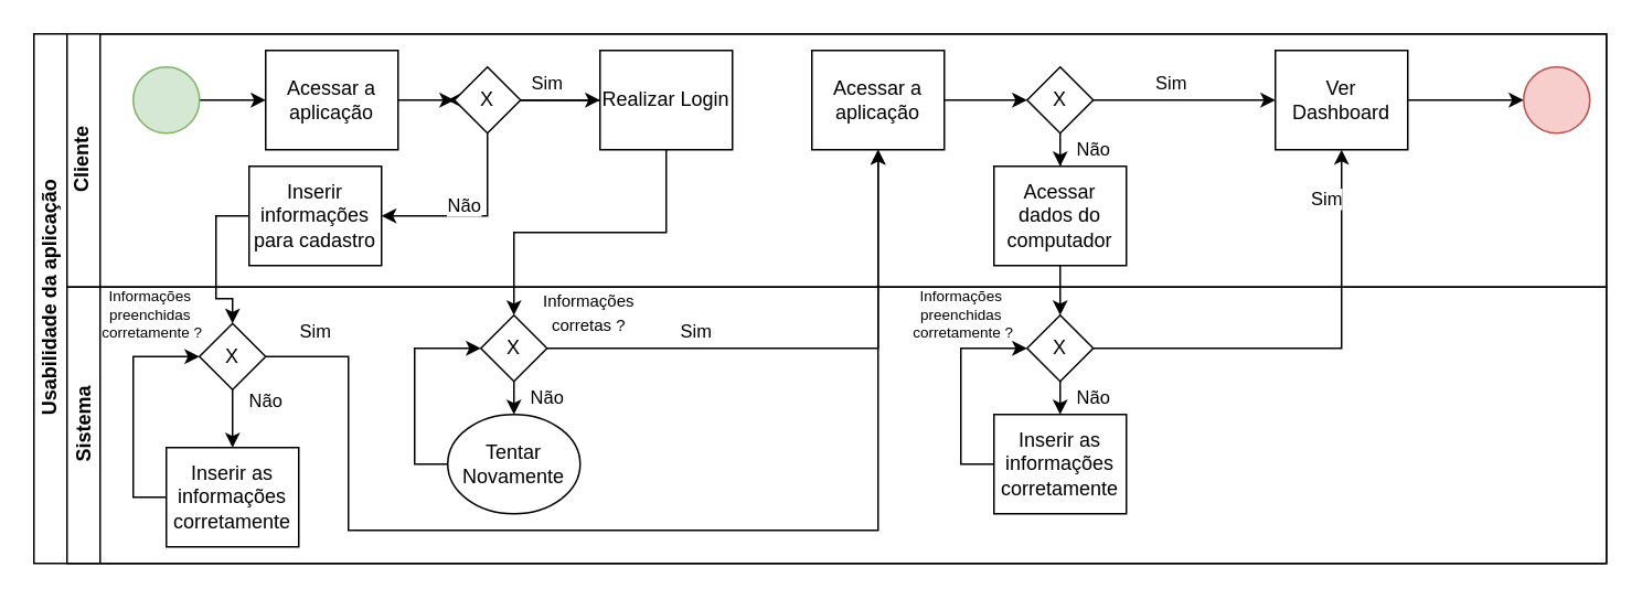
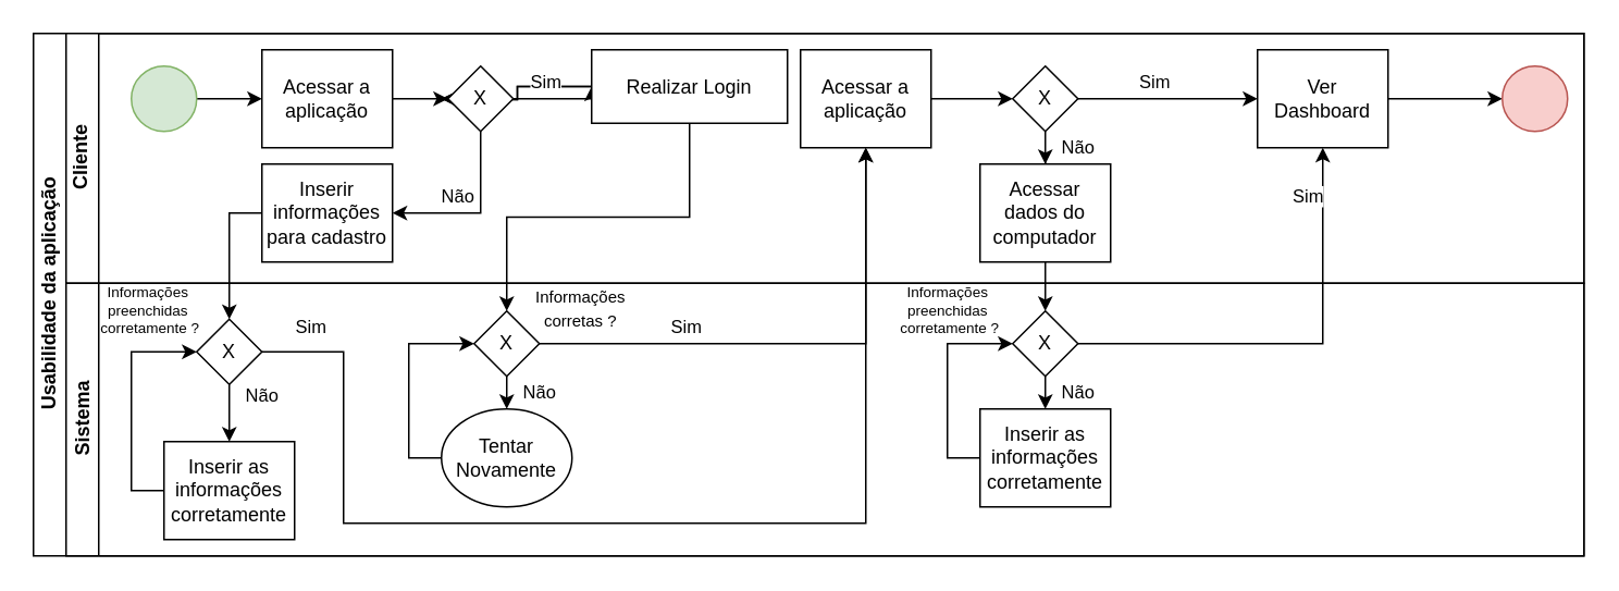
- <mxCell id="21" value="Realizar Login" style="rounded=0;whiteSpace=wrap;html=1;fontFamily=Helvetica;fontSize=12;fontColor=#000000;align=center;" parent="5" vertex="1"><mxGeometry x="322" y="10" width="80" height="60" as="geometry" /></mxCell>
+ <mxCell id="21" value="Realizar Login" style="rounded=0;whiteSpace=wrap;html=1;fontFamily=Helvetica;fontSize=12;fontColor=#000000;align=center;" parent="5" vertex="1"><mxGeometry x="322" y="10" width="120" height="45" as="geometry" /></mxCell>
- <mxCell id="24" value="Inserir informações para cadastro" style="rounded=0;whiteSpace=wrap;html=1;fontFamily=Helvetica;fontSize=12;fontColor=#000000;align=center;" parent="5" vertex="1"><mxGeometry x="110" y="80" width="80" height="60" as="geometry" /></mxCell>
+ <mxCell id="24" value="Inserir informações para cadastro" style="rounded=0;whiteSpace=wrap;html=1;fontFamily=Helvetica;fontSize=12;fontColor=#000000;align=center;" parent="5" vertex="1"><mxGeometry x="120" y="80" width="80" height="60" as="geometry" /></mxCell>
